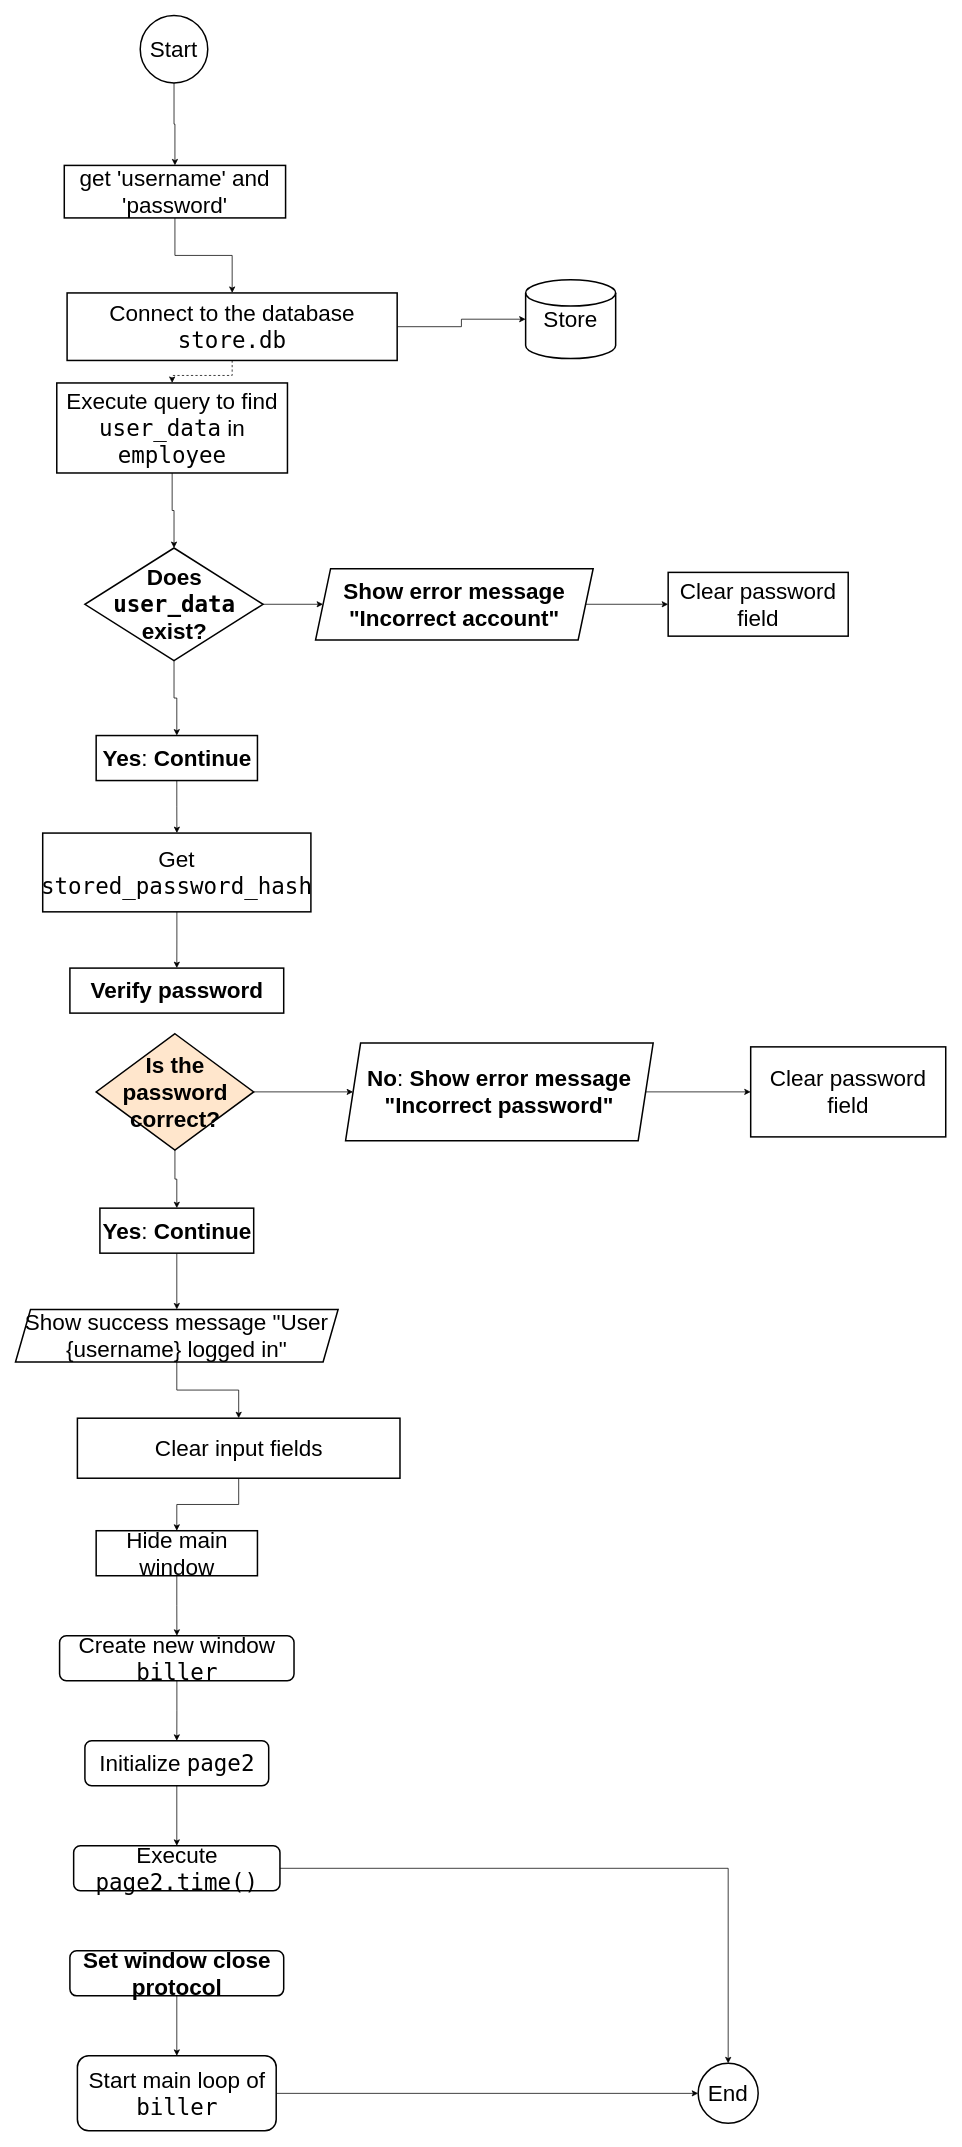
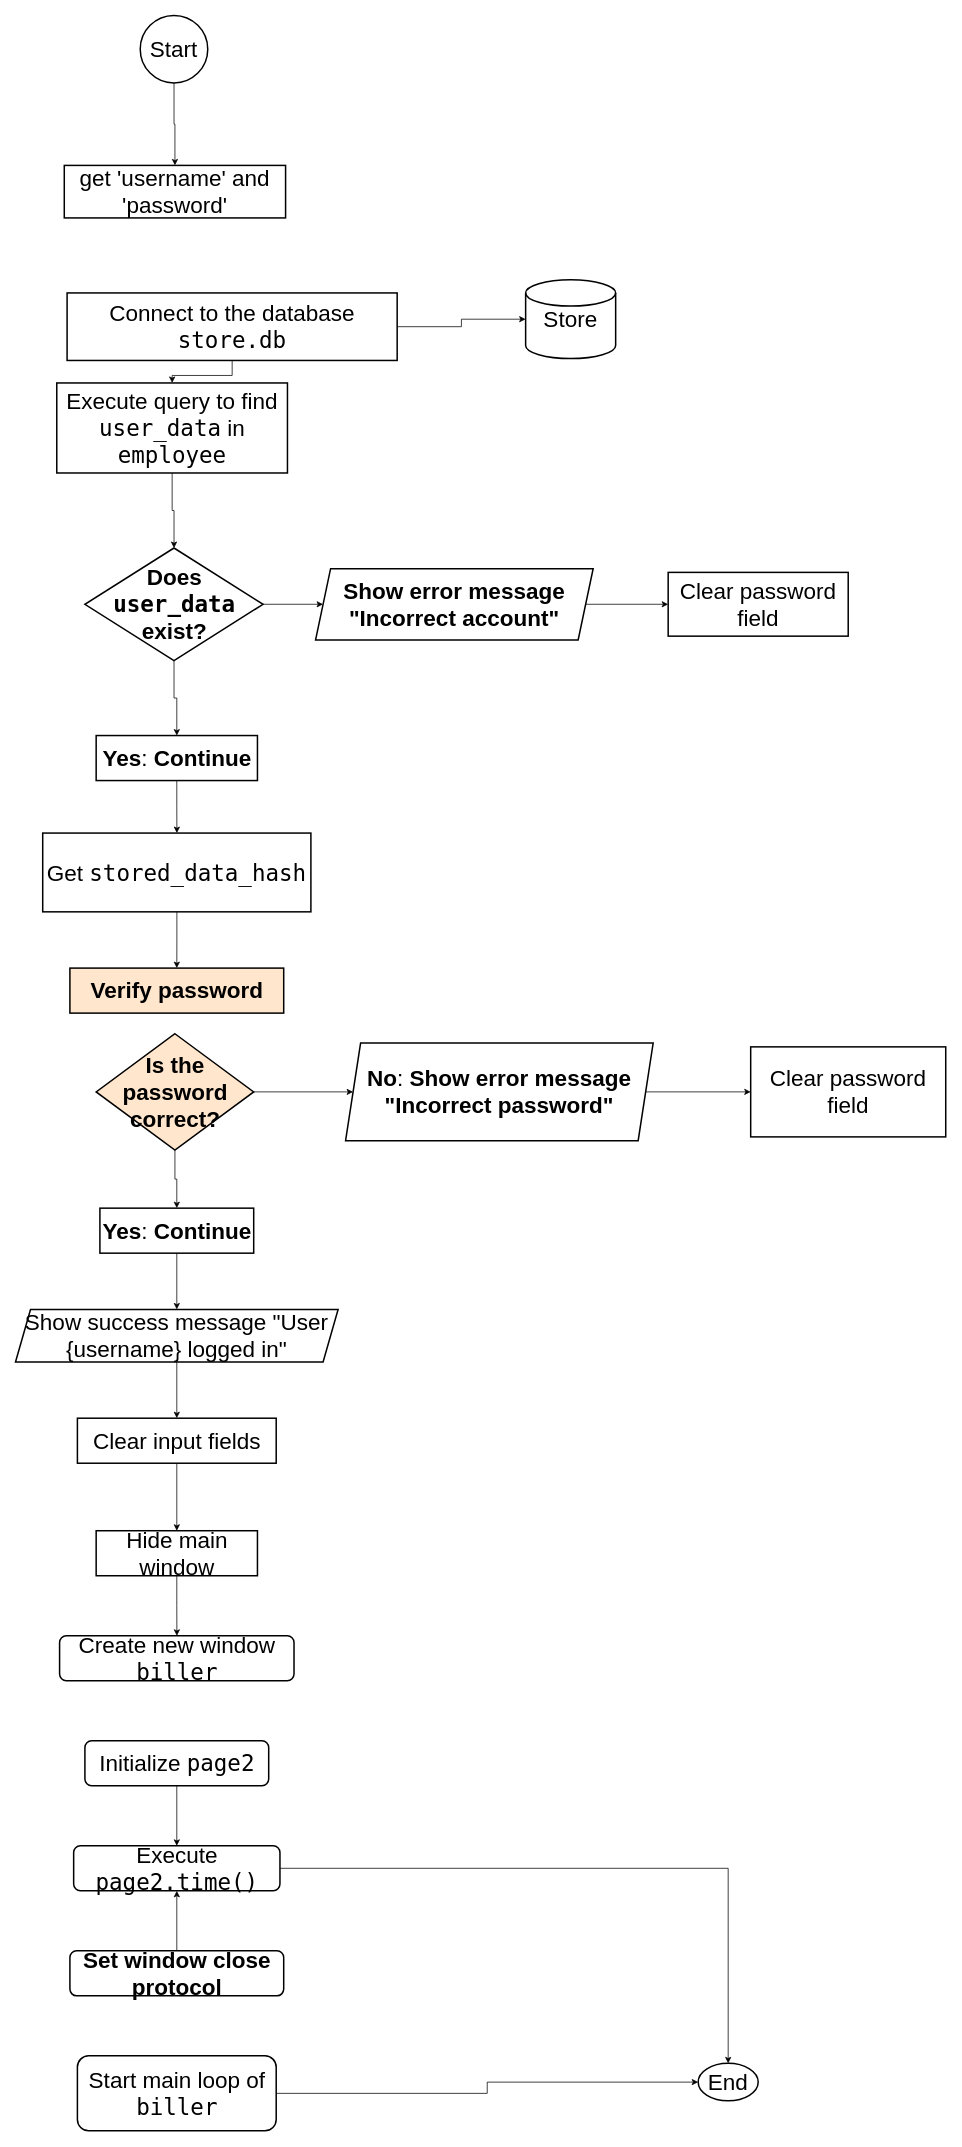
- <mxCell id="4" value="" style="edgeStyle=orthogonalEdgeStyle;rounded=0;orthogonalLoop=1;jettySize=auto;html=1;" parent="1" source="5" target="8" edge="1"><mxGeometry relative="1" as="geometry" /></mxCell>
- <mxCell id="6" value="" style="edgeStyle=orthogonalEdgeStyle;rounded=0;orthogonalLoop=1;jettySize=auto;html=1;dashed=1;" parent="1" source="8" target="10" edge="1"><mxGeometry relative="1" as="geometry" /></mxCell>
+ <mxCell id="6" value="" style="edgeStyle=orthogonalEdgeStyle;rounded=0;orthogonalLoop=1;jettySize=auto;html=1;" parent="1" source="8" target="10" edge="1"><mxGeometry relative="1" as="geometry" /></mxCell>
- <mxCell id="21" value="&lt;font style=&quot;font-size: 30px;&quot;&gt;Get &lt;code&gt;stored_password_hash&lt;/code&gt;&lt;/font&gt;" style="whiteSpace=wrap;html=1;strokeWidth=2;" parent="1" vertex="1"><mxGeometry x="56.25" y="1110" width="357.5" height="105" as="geometry" /></mxCell>
+ <mxCell id="21" value="&lt;font style=&quot;font-size: 30px;&quot;&gt;Get &lt;code&gt;stored_data_hash&lt;/code&gt;&lt;/font&gt;" style="whiteSpace=wrap;html=1;strokeWidth=2;" parent="1" vertex="1"><mxGeometry x="56.25" y="1110" width="357.5" height="105" as="geometry" /></mxCell>
- <mxCell id="22" value="&lt;strong&gt;&lt;font style=&quot;font-size: 30px;&quot;&gt;Verify password&lt;/font&gt;&lt;/strong&gt;" style="whiteSpace=wrap;html=1;strokeWidth=2;" parent="1" vertex="1"><mxGeometry x="92.5" y="1290" width="285" height="60" as="geometry" /></mxCell>
+ <mxCell id="22" value="&lt;strong&gt;&lt;font style=&quot;font-size: 30px;&quot;&gt;Verify password&lt;/font&gt;&lt;/strong&gt;" style="whiteSpace=wrap;html=1;strokeWidth=2;fillColor=#ffe6cc;" parent="1" vertex="1"><mxGeometry x="92.5" y="1290" width="285" height="60" as="geometry" /></mxCell>
- <mxCell id="35" value="Clear input fields" style="whiteSpace=wrap;html=1;strokeWidth=2;fontSize=30;" parent="1" vertex="1"><mxGeometry x="102.5" y="1890" width="430" height="80" as="geometry" /></mxCell>
+ <mxCell id="35" value="Clear input fields" style="whiteSpace=wrap;html=1;strokeWidth=2;fontSize=30;" parent="1" vertex="1"><mxGeometry x="102.5" y="1890" width="265" height="60" as="geometry" /></mxCell>
- <mxCell id="38" value="" style="edgeStyle=orthogonalEdgeStyle;rounded=0;orthogonalLoop=1;jettySize=auto;html=1;fontSize=30;" parent="1" source="39" target="41" edge="1"><mxGeometry relative="1" as="geometry" /></mxCell>
- <mxCell id="44" value="" style="edgeStyle=orthogonalEdgeStyle;rounded=0;orthogonalLoop=1;jettySize=auto;html=1;fontSize=30;" parent="1" source="45" target="47" edge="1"><mxGeometry relative="1" as="geometry" /></mxCell>
+ <mxCell id="44" value="" style="edgeStyle=orthogonalEdgeStyle;rounded=0;orthogonalLoop=1;jettySize=auto;html=1;fontSize=30;" parent="1" source="45" target="43" edge="1"><mxGeometry relative="1" as="geometry" /></mxCell>
- <mxCell id="17" value="End" style="ellipse;whiteSpace=wrap;html=1;strokeWidth=2;fontSize=30;" parent="1" vertex="1"><mxGeometry x="930" y="2750" width="80" height="80" as="geometry" /></mxCell>
+ <mxCell id="17" value="End" style="ellipse;whiteSpace=wrap;html=1;strokeWidth=2;fontSize=30;" parent="1" vertex="1"><mxGeometry x="930" y="2750" width="80" height="50" as="geometry" /></mxCell>
